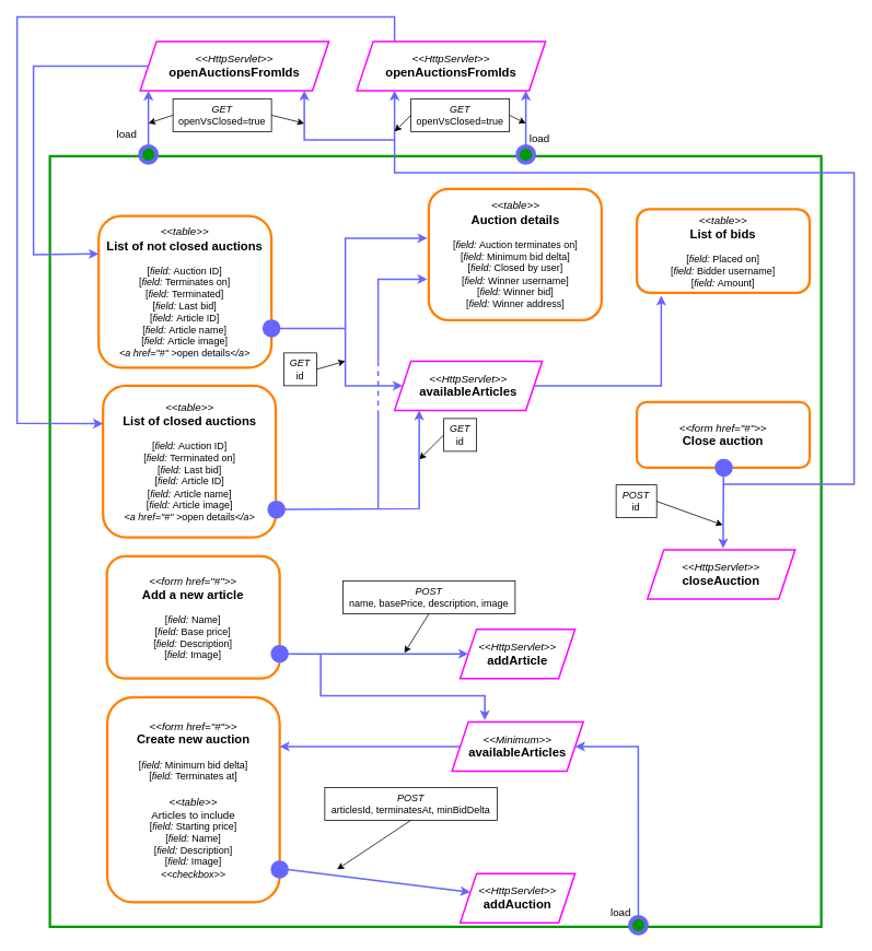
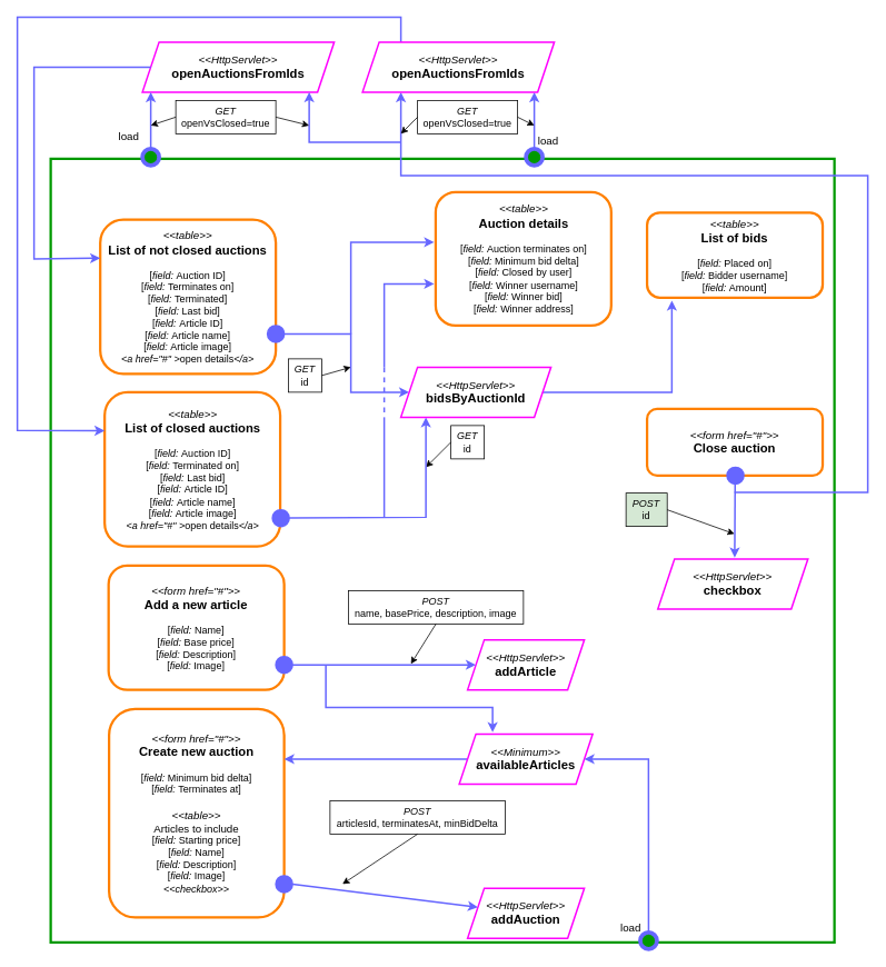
- <mxCell id="33" value="&lt;font style=&quot;&quot;&gt;&lt;i style=&quot;font-size: 13px;&quot;&gt;&amp;lt;&amp;lt;HttpServlet&amp;gt;&amp;gt;&lt;/i&gt;&lt;br&gt;&lt;span style=&quot;font-size: 15px;&quot;&gt;&lt;b&gt;availableArticles&lt;/b&gt;&lt;/span&gt;&lt;br&gt;&lt;/font&gt;" style="shape=parallelogram;perimeter=parallelogramPerimeter;whiteSpace=wrap;html=1;fixedSize=1;strokeColor=#FF00FF;strokeWidth=2;" parent="1" vertex="1"><mxGeometry x="480" y="440" width="180" height="60" as="geometry" /></mxCell>
+ <mxCell id="33" value="&lt;font style=&quot;&quot;&gt;&lt;i style=&quot;font-size: 13px;&quot;&gt;&amp;lt;&amp;lt;HttpServlet&amp;gt;&amp;gt;&lt;/i&gt;&lt;br&gt;&lt;span style=&quot;font-size: 15px;&quot;&gt;&lt;b&gt;bidsByAuctionId&lt;/b&gt;&lt;/span&gt;&lt;br&gt;&lt;/font&gt;" style="shape=parallelogram;perimeter=parallelogramPerimeter;whiteSpace=wrap;html=1;fixedSize=1;strokeColor=#FF00FF;strokeWidth=2;" parent="1" vertex="1"><mxGeometry x="480" y="440" width="180" height="60" as="geometry" /></mxCell>
- <mxCell id="11" value="&lt;i&gt;POST&lt;br&gt;&lt;/i&gt;id" style="rounded=0;whiteSpace=wrap;html=1;" parent="1" vertex="1"><mxGeometry x="750" y="591" width="49.42" height="40" as="geometry" /></mxCell>
+ <mxCell id="11" value="&lt;i&gt;POST&lt;br&gt;&lt;/i&gt;id" style="rounded=0;whiteSpace=wrap;html=1;fillColor=#d5e8d4;" parent="1" vertex="1"><mxGeometry x="750" y="591" width="49.42" height="40" as="geometry" /></mxCell>
- <mxCell id="8" value="&lt;font style=&quot;&quot;&gt;&lt;i style=&quot;font-size: 13px;&quot;&gt;&amp;lt;&amp;lt;HttpServlet&amp;gt;&amp;gt;&lt;/i&gt;&lt;br&gt;&lt;span style=&quot;font-size: 15px;&quot;&gt;&lt;b&gt;closeAuction&lt;/b&gt;&lt;/span&gt;&lt;br&gt;&lt;/font&gt;" style="shape=parallelogram;perimeter=parallelogramPerimeter;whiteSpace=wrap;html=1;fixedSize=1;strokeColor=#FF00FF;strokeWidth=2;" parent="1" vertex="1"><mxGeometry x="788.22" y="670" width="180" height="60" as="geometry" /></mxCell>
+ <mxCell id="8" value="&lt;font style=&quot;&quot;&gt;&lt;i style=&quot;font-size: 13px;&quot;&gt;&amp;lt;&amp;lt;HttpServlet&amp;gt;&amp;gt;&lt;/i&gt;&lt;br&gt;&lt;span style=&quot;font-size: 15px;&quot;&gt;&lt;b&gt;checkbox&lt;/b&gt;&lt;/span&gt;&lt;br&gt;&lt;/font&gt;" style="shape=parallelogram;perimeter=parallelogramPerimeter;whiteSpace=wrap;html=1;fixedSize=1;strokeColor=#FF00FF;strokeWidth=2;" parent="1" vertex="1"><mxGeometry x="788.22" y="670" width="180" height="60" as="geometry" /></mxCell>
